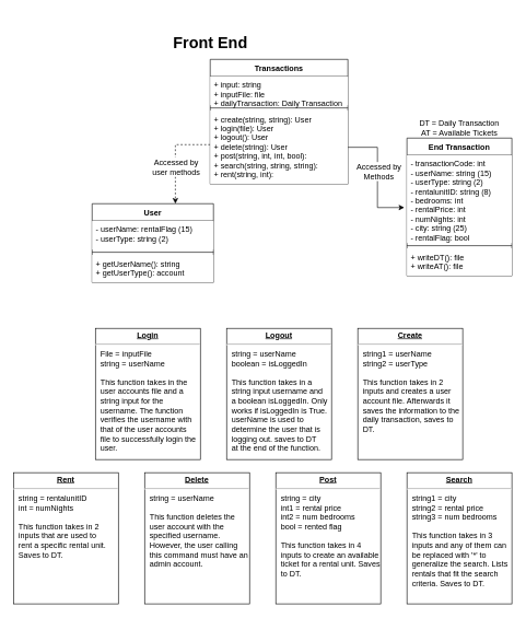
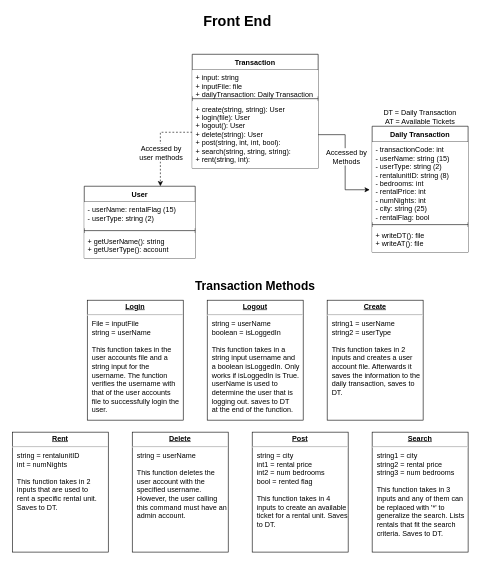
- <mxCell id="2" value="&lt;font style=&quot;font-size: 24px&quot;&gt;&lt;b&gt;Front End&lt;/b&gt;&lt;/font&gt;" style="text;html=1;strokeColor=none;fillColor=none;align=center;verticalAlign=middle;whiteSpace=wrap;rounded=0;" parent="1" vertex="1"><mxGeometry x="258" y="50" width="125" height="30" as="geometry" /></mxCell>
+ <mxCell id="2" value="&lt;font style=&quot;font-size: 24px&quot;&gt;&lt;b&gt;Front End&lt;/b&gt;&lt;/font&gt;" style="text;html=1;strokeColor=none;fillColor=none;align=center;verticalAlign=middle;whiteSpace=wrap;rounded=0;" parent="1" vertex="1"><mxGeometry x="333" y="20" width="125" height="30" as="geometry" /></mxCell>
- <mxCell id="9" value="Transactions" style="swimlane;fontStyle=1;align=center;verticalAlign=top;childLayout=stackLayout;horizontal=1;startSize=26;horizontalStack=0;resizeParent=1;resizeParentMax=0;resizeLast=0;collapsible=1;marginBottom=0;fontSize=12;fillColor=default;" parent="1" vertex="1"><mxGeometry x="320" y="90" width="210" height="190" as="geometry" /></mxCell>
+ <mxCell id="9" value="Transaction" style="swimlane;fontStyle=1;align=center;verticalAlign=top;childLayout=stackLayout;horizontal=1;startSize=26;horizontalStack=0;resizeParent=1;resizeParentMax=0;resizeLast=0;collapsible=1;marginBottom=0;fontSize=12;fillColor=default;" parent="1" vertex="1"><mxGeometry x="320" y="90" width="210" height="190" as="geometry" /></mxCell>
- <mxCell id="13" value="End Transaction" style="swimlane;fontStyle=1;align=center;verticalAlign=top;childLayout=stackLayout;horizontal=1;startSize=26;horizontalStack=0;resizeParent=1;resizeParentMax=0;resizeLast=0;collapsible=1;marginBottom=0;fontSize=12;" parent="1" vertex="1"><mxGeometry x="620" y="210" width="160" height="210" as="geometry" /></mxCell>
+ <mxCell id="13" value="Daily Transaction" style="swimlane;fontStyle=1;align=center;verticalAlign=top;childLayout=stackLayout;horizontal=1;startSize=26;horizontalStack=0;resizeParent=1;resizeParentMax=0;resizeLast=0;collapsible=1;marginBottom=0;fontSize=12;" parent="1" vertex="1"><mxGeometry x="620" y="210" width="160" height="210" as="geometry" /></mxCell>
+ <mxCell id="19" value="&lt;font style=&quot;font-size: 20px&quot;&gt;&lt;b&gt;Transaction Methods&lt;/b&gt;&lt;/font&gt;" style="text;html=1;strokeColor=none;fillColor=none;align=center;verticalAlign=middle;whiteSpace=wrap;rounded=0;fontSize=12;" parent="1" vertex="1"><mxGeometry x="305" y="460" width="240" height="30" as="geometry" /></mxCell>
